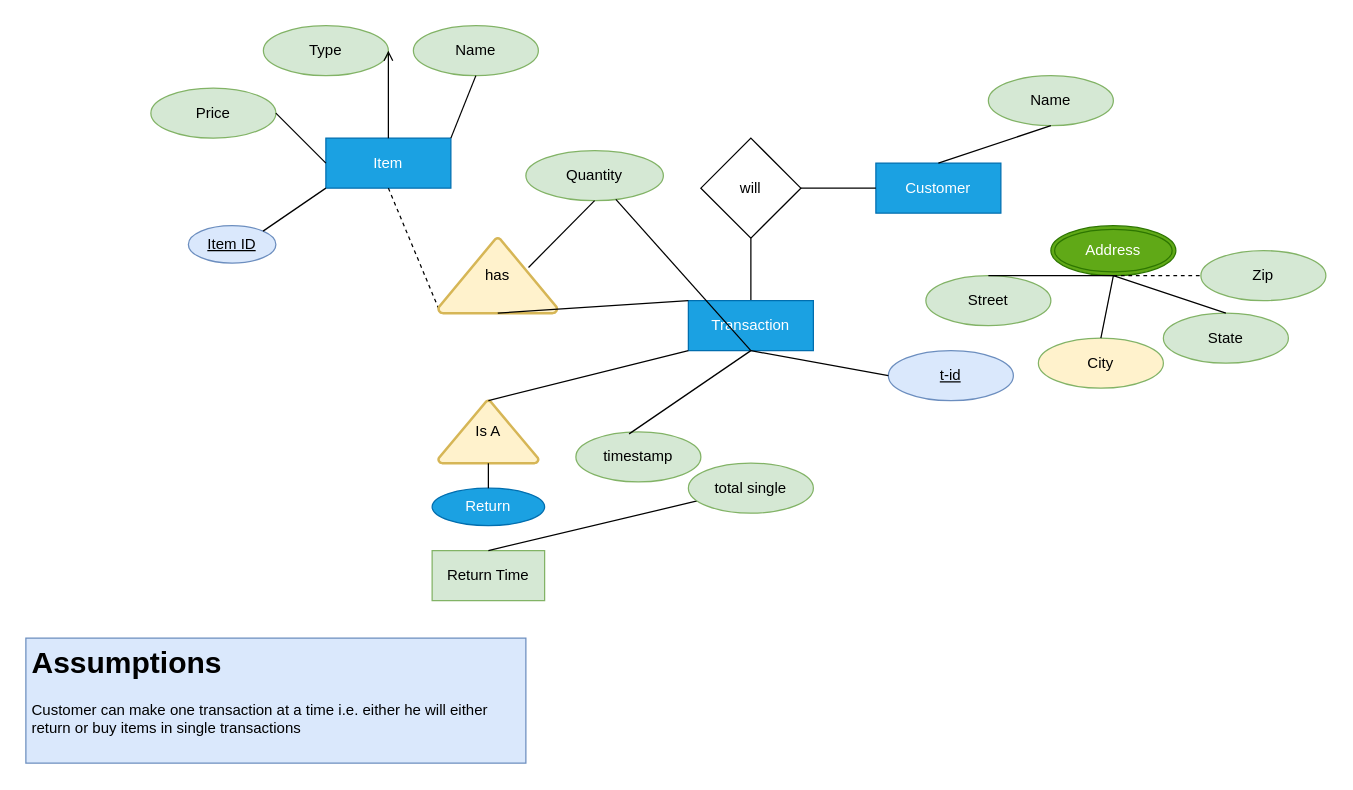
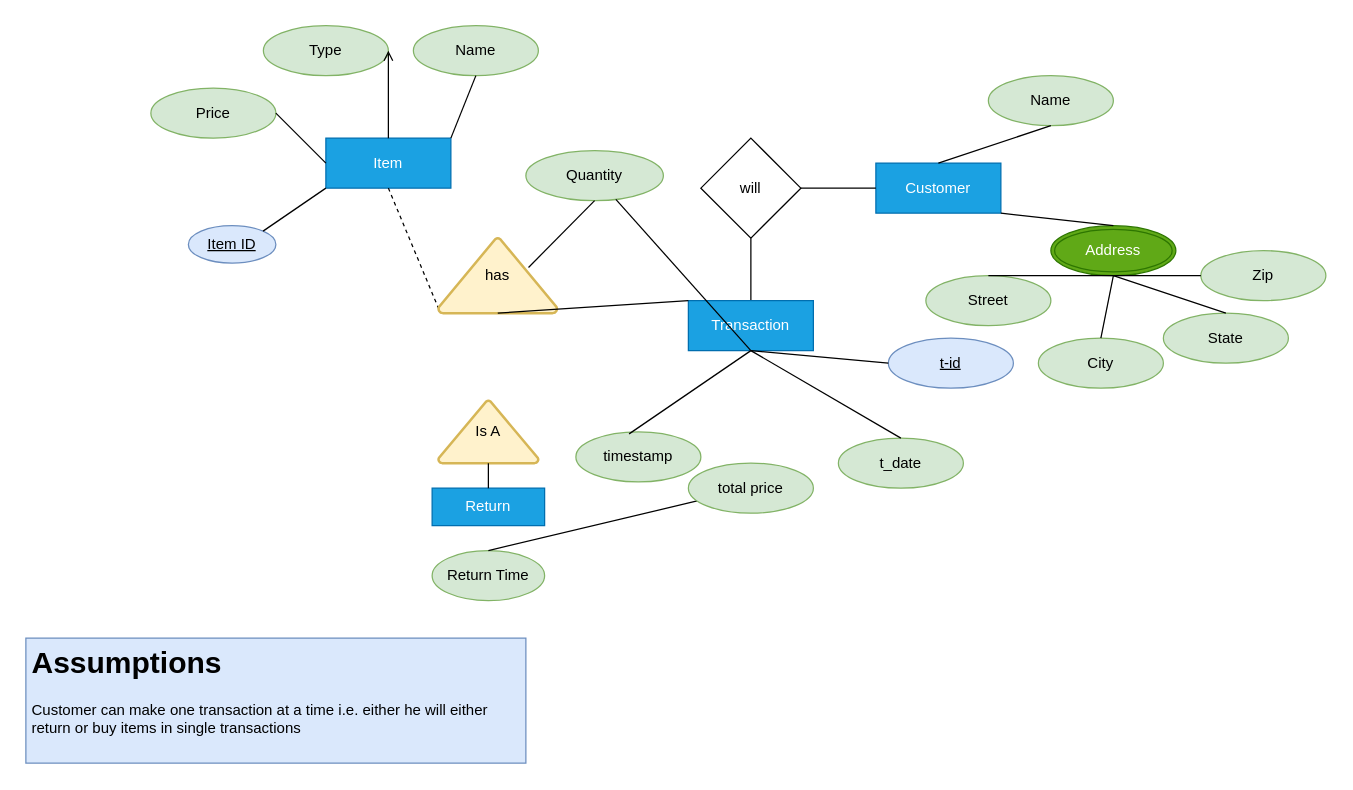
+ <mxCell id="28" value="" style="endArrow=none;html=1;rounded=0;exitX=0.5;exitY=0;exitDx=0;exitDy=0;entryX=1;entryY=1;entryDx=0;entryDy=0;" parent="1" source="23" target="2" edge="1"><mxGeometry relative="1" as="geometry"><mxPoint x="610" y="310" as="sourcePoint" /><mxPoint x="610" y="360" as="targetPoint" /></mxGeometry></mxCell>
- <mxCell id="32" value="" style="endArrow=none;html=1;rounded=0;entryX=0;entryY=0.5;entryDx=0;entryDy=0;exitX=0.5;exitY=1;exitDx=0;exitDy=0;dashed=1;" parent="1" source="23" target="27" edge="1"><mxGeometry relative="1" as="geometry"><mxPoint x="900" y="250" as="sourcePoint" /><mxPoint x="910" y="310" as="targetPoint" /></mxGeometry></mxCell>
+ <mxCell id="32" value="" style="endArrow=none;html=1;rounded=0;entryX=0;entryY=0.5;entryDx=0;entryDy=0;exitX=0.5;exitY=1;exitDx=0;exitDy=0;" parent="1" source="23" target="27" edge="1"><mxGeometry relative="1" as="geometry"><mxPoint x="900" y="250" as="sourcePoint" /><mxPoint x="910" y="310" as="targetPoint" /></mxGeometry></mxCell>
- <mxCell id="25" value="City" style="ellipse;whiteSpace=wrap;html=1;align=center;rotation=0;fillColor=#fff2cc;strokeColor=#82b366;" parent="1" vertex="1"><mxGeometry x="830" y="270" width="100" height="40" as="geometry" /></mxCell>
+ <mxCell id="25" value="City" style="ellipse;whiteSpace=wrap;html=1;align=center;rotation=0;fillColor=#d5e8d4;strokeColor=#82b366;" parent="1" vertex="1"><mxGeometry x="830" y="270" width="100" height="40" as="geometry" /></mxCell>
- <mxCell id="10" value="" style="endArrow=none;html=1;rounded=0;exitX=0.5;exitY=0;exitDx=0;exitDy=0;entryX=0;entryY=1;entryDx=0;entryDy=0;exitPerimeter=0;" parent="1" source="9" target="8" edge="1"><mxGeometry relative="1" as="geometry"><mxPoint x="480" y="420" as="sourcePoint" /><mxPoint x="610" y="340" as="targetPoint" /></mxGeometry></mxCell>
- <mxCell id="41" value="t-id" style="ellipse;whiteSpace=wrap;html=1;align=center;fontStyle=4;fillColor=#dae8fc;strokeColor=#6c8ebf;" parent="1" vertex="1"><mxGeometry x="710" y="280" width="100" height="40" as="geometry" /></mxCell>
+ <mxCell id="41" value="t-id" style="ellipse;whiteSpace=wrap;html=1;align=center;fontStyle=4;fillColor=#dae8fc;strokeColor=#6c8ebf;" parent="1" vertex="1"><mxGeometry x="710" y="270" width="100" height="40" as="geometry" /></mxCell>
+ <mxCell id="43" value="" style="endArrow=none;html=1;rounded=0;exitX=0.5;exitY=1;exitDx=0;exitDy=0;entryX=0.5;entryY=0;entryDx=0;entryDy=0;" parent="1" source="8" target="39" edge="1"><mxGeometry relative="1" as="geometry"><mxPoint x="610" y="410" as="sourcePoint" /><mxPoint x="610" y="460" as="targetPoint" /></mxGeometry></mxCell>
+ <mxCell id="39" value="t_date" style="ellipse;whiteSpace=wrap;html=1;align=center;fillColor=#d5e8d4;strokeColor=#82b366;" parent="1" vertex="1"><mxGeometry x="670" y="350" width="100" height="40" as="geometry" /></mxCell>
- <mxCell id="45" value="total single" style="ellipse;whiteSpace=wrap;html=1;align=center;fillColor=#d5e8d4;strokeColor=#82b366;" parent="1" vertex="1"><mxGeometry x="550" y="370" width="100" height="40" as="geometry" /></mxCell>
+ <mxCell id="45" value="total price" style="ellipse;whiteSpace=wrap;html=1;align=center;fillColor=#d5e8d4;strokeColor=#82b366;" parent="1" vertex="1"><mxGeometry x="550" y="370" width="100" height="40" as="geometry" /></mxCell>
- <mxCell id="11" value="Return" style="ellipse;whiteSpace=wrap;html=1;fillColor=#1ba1e2;fontColor=#ffffff;strokeColor=#006EAF;" parent="1" vertex="1"><mxGeometry x="345" y="390" width="90" height="30" as="geometry" /></mxCell>
+ <mxCell id="11" value="Return" style="rounded=0;whiteSpace=wrap;html=1;fillColor=#1ba1e2;fontColor=#ffffff;strokeColor=#006EAF;" parent="1" vertex="1"><mxGeometry x="345" y="390" width="90" height="30" as="geometry" /></mxCell>
- <mxCell id="13" value="Return Time" style="whiteSpace=wrap;html=1;align=center;fillColor=#d5e8d4;strokeColor=#82b366;rounded=0;" parent="1" vertex="1"><mxGeometry x="345" y="440" width="90" height="40" as="geometry" /></mxCell>
+ <mxCell id="13" value="Return Time" style="ellipse;whiteSpace=wrap;html=1;align=center;fillColor=#d5e8d4;strokeColor=#82b366;" parent="1" vertex="1"><mxGeometry x="345" y="440" width="90" height="40" as="geometry" /></mxCell>
